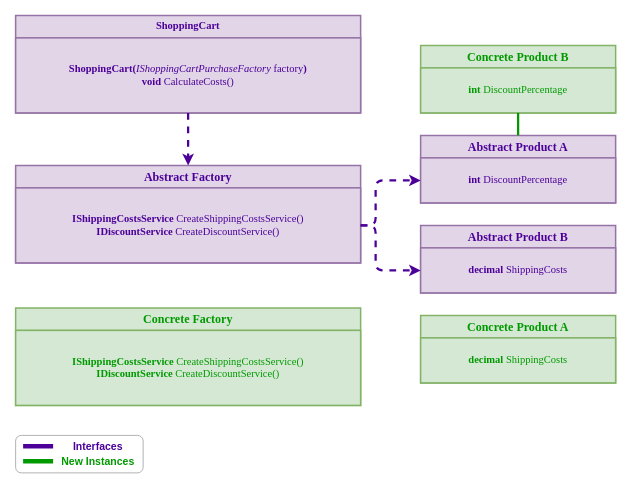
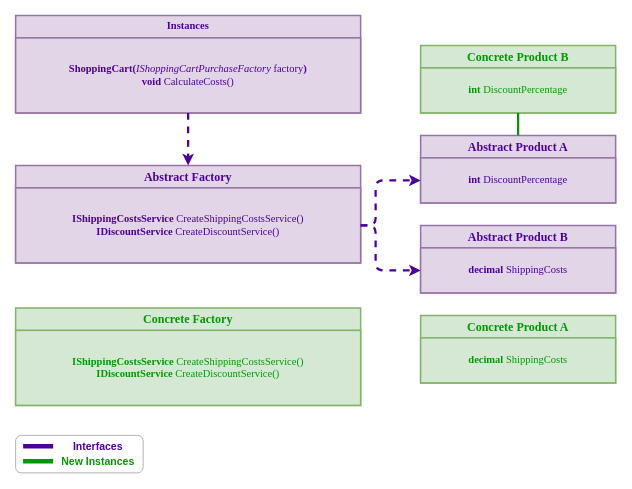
- <mxCell id="3" value="&lt;font color=&quot;#4c0099&quot; face=&quot;Verdana&quot; style=&quot;font-size: 14px;&quot;&gt;&lt;b&gt;ShoppingCart&lt;/b&gt;&lt;/font&gt;" style="swimlane;fontStyle=0;childLayout=stackLayout;horizontal=1;startSize=30;horizontalStack=0;resizeParent=1;resizeParentMax=0;resizeLast=0;collapsible=1;marginBottom=0;whiteSpace=wrap;html=1;fillColor=#e1d5e7;strokeColor=#9673a6;strokeWidth=2;" parent="1" vertex="1"><mxGeometry x="20" y="20" width="460" height="130" as="geometry" /></mxCell>
+ <mxCell id="3" value="&lt;font color=&quot;#4c0099&quot; face=&quot;Verdana&quot; style=&quot;font-size: 14px;&quot;&gt;&lt;b&gt;Instances&lt;/b&gt;&lt;/font&gt;" style="swimlane;fontStyle=0;childLayout=stackLayout;horizontal=1;startSize=30;horizontalStack=0;resizeParent=1;resizeParentMax=0;resizeLast=0;collapsible=1;marginBottom=0;whiteSpace=wrap;html=1;fillColor=#e1d5e7;strokeColor=#9673a6;strokeWidth=2;" parent="1" vertex="1"><mxGeometry x="20" y="20" width="460" height="130" as="geometry" /></mxCell>
